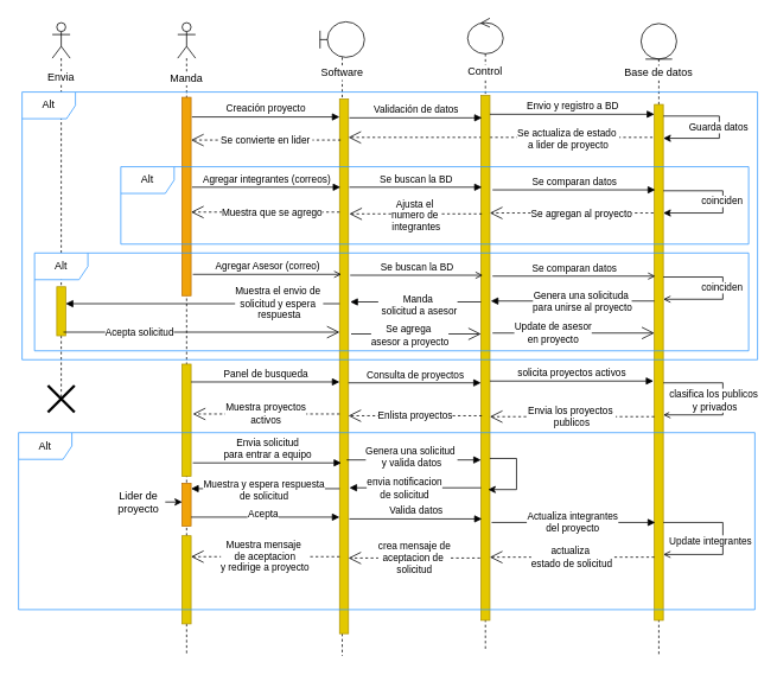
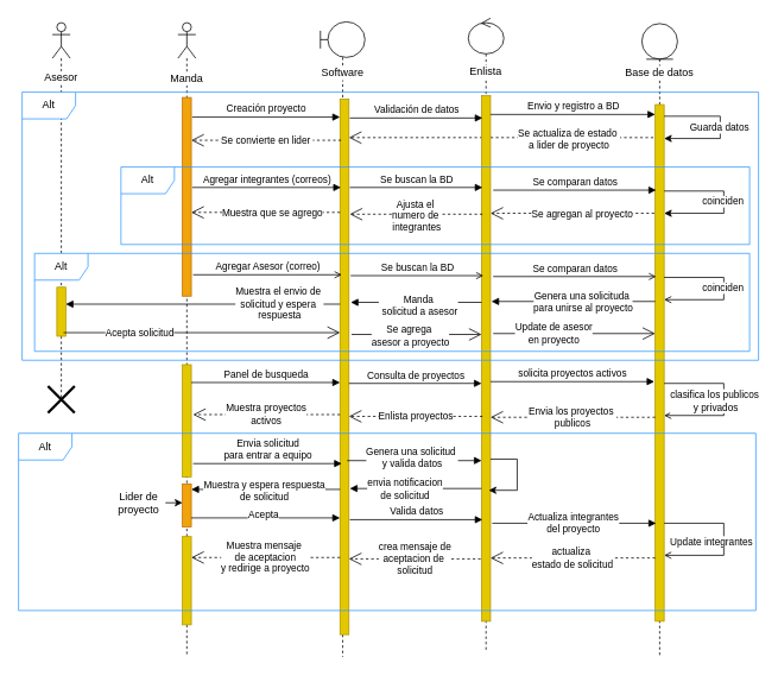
- <mxCell id="27" value="Control" style="text;html=1;align=center;verticalAlign=middle;whiteSpace=wrap;rounded=0;labelBackgroundColor=default;" vertex="1" parent="24"><mxGeometry x="-2" y="45" width="60" height="30" as="geometry" /></mxCell>
+ <mxCell id="27" value="Enlista" style="text;html=1;align=center;verticalAlign=middle;whiteSpace=wrap;rounded=0;labelBackgroundColor=default;" vertex="1" parent="24"><mxGeometry x="-2" y="45" width="60" height="30" as="geometry" /></mxCell>
- <mxCell id="39" value="Envia" style="text;html=1;align=center;verticalAlign=middle;whiteSpace=wrap;rounded=0;labelBackgroundColor=default;" vertex="1" parent="37"><mxGeometry y="53.003" width="60" height="17.741" as="geometry" /></mxCell>
+ <mxCell id="39" value="Asesor" style="text;html=1;align=center;verticalAlign=middle;whiteSpace=wrap;rounded=0;labelBackgroundColor=default;" vertex="1" parent="37"><mxGeometry y="53.003" width="60" height="17.741" as="geometry" /></mxCell>
